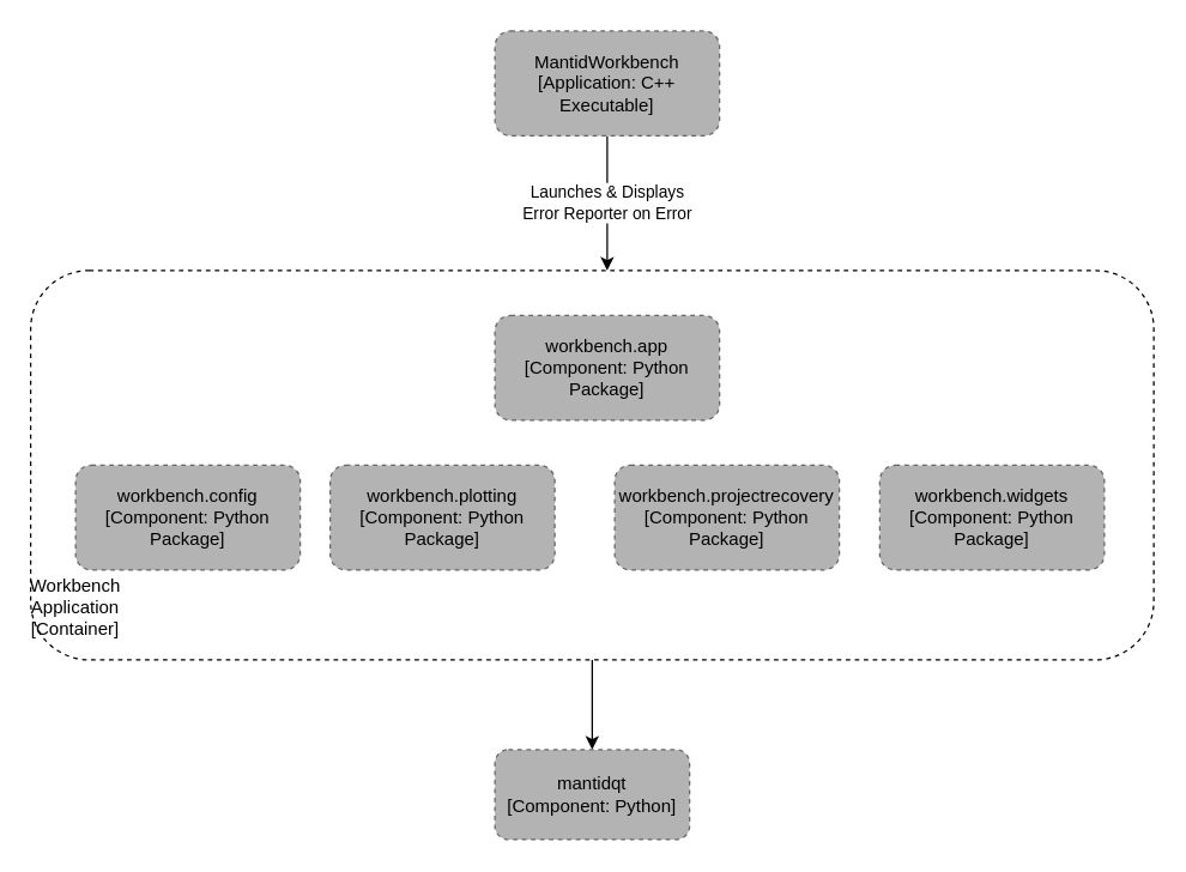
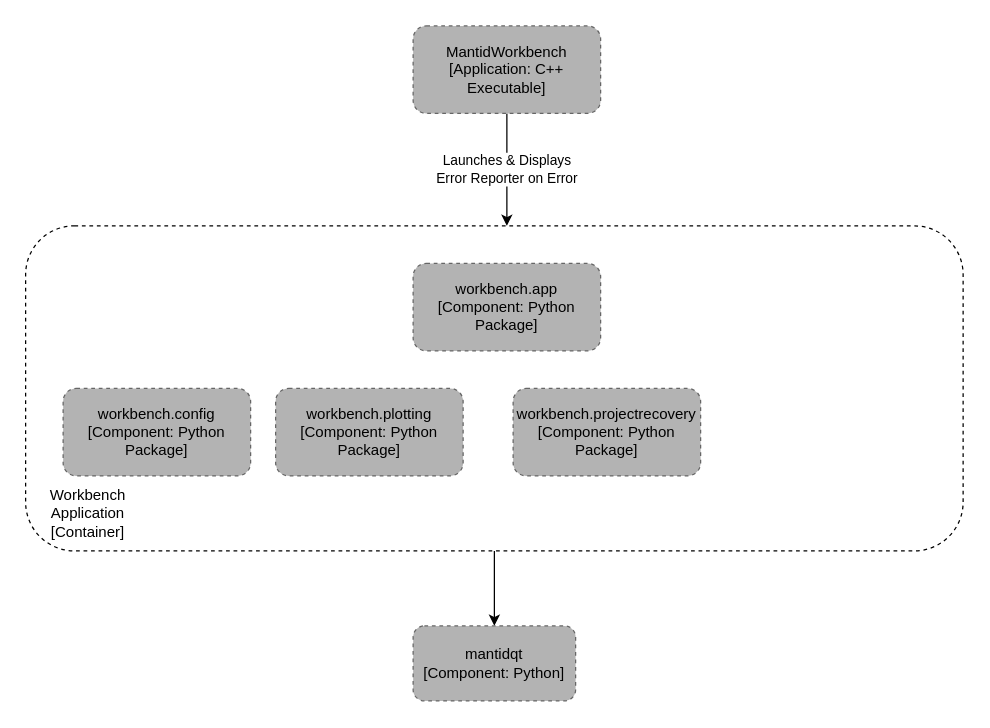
- <mxCell id="10" value="workbench.widgets&lt;br&gt;[Component: Python Package]" style="rounded=1;whiteSpace=wrap;html=1;dashed=1;gradientColor=#b3b3b3;strokeColor=#666666;fillColor=#B3B3B3;" vertex="1" parent="1"><mxGeometry x="587" y="310" width="150" height="70" as="geometry" /></mxCell>
- <mxCell id="11" value="Workbench Application [Container]" style="text;html=1;strokeColor=none;fillColor=none;align=center;verticalAlign=middle;whiteSpace=wrap;rounded=0;dashed=1;" vertex="1" parent="1"><mxGeometry x="30" y="395" width="40" height="20" as="geometry" /></mxCell>
+ <mxCell id="11" value="Workbench Application [Container]" style="text;html=1;strokeColor=none;fillColor=none;align=center;verticalAlign=middle;whiteSpace=wrap;rounded=0;dashed=1;" vertex="1" parent="1"><mxGeometry x="50" y="400" width="40" height="20" as="geometry" /></mxCell>
